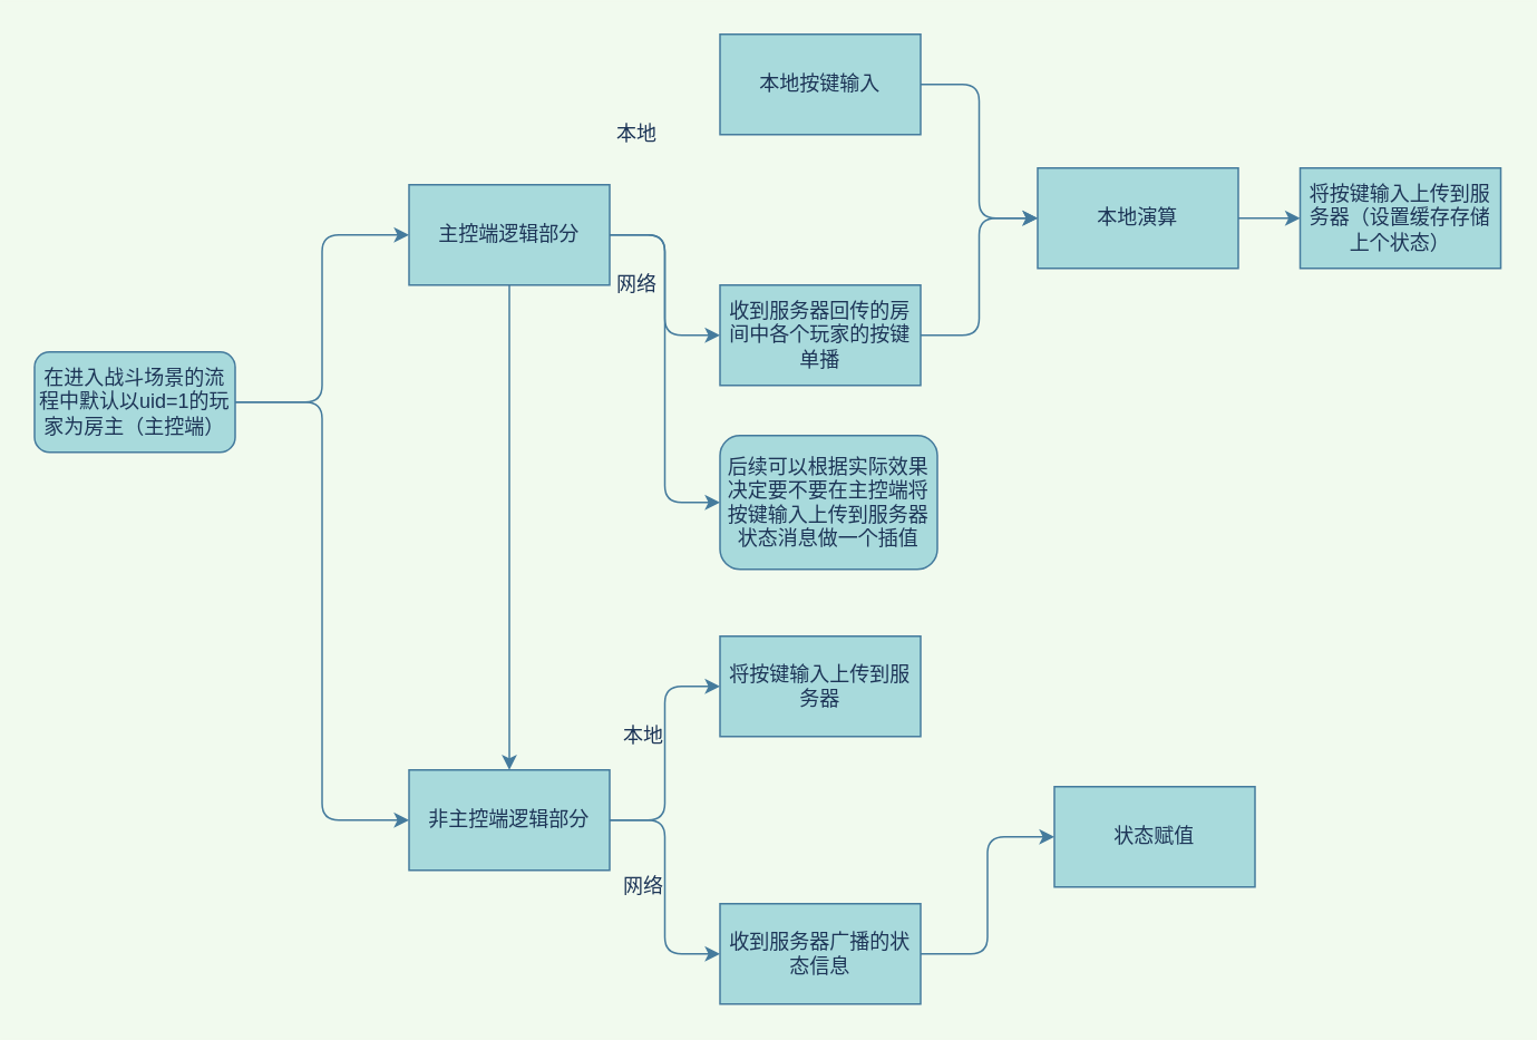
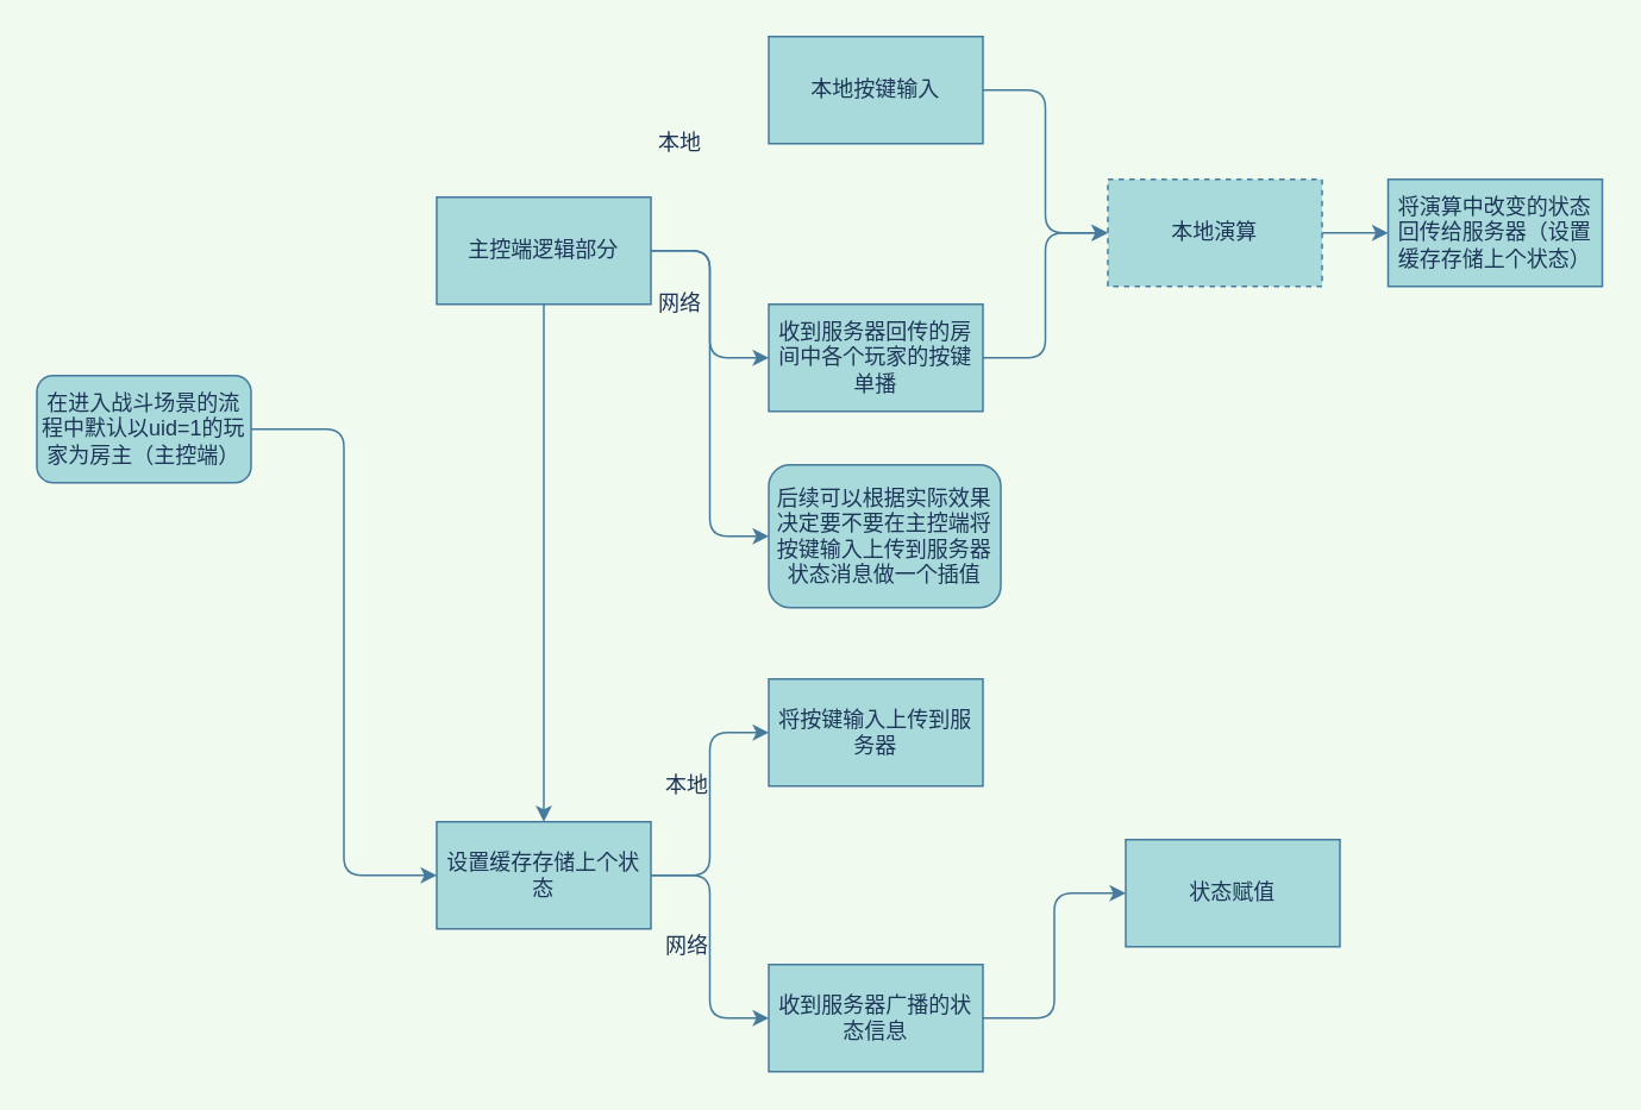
- <mxCell id="16" value="本地演算" style="rounded=0;whiteSpace=wrap;html=1;sketch=0;fontColor=#1D3557;strokeColor=#457B9D;fillColor=#A8DADC;" vertex="1" parent="1"><mxGeometry x="620" y="100" width="120" height="60" as="geometry" /></mxCell>
+ <mxCell id="16" value="本地演算" style="rounded=0;whiteSpace=wrap;html=1;sketch=0;fontColor=#1D3557;strokeColor=#457B9D;fillColor=#A8DADC;dashed=1;" vertex="1" parent="1"><mxGeometry x="620" y="100" width="120" height="60" as="geometry" /></mxCell>
- <mxCell id="26" value="将按键输入上传到服务器（设置缓存存储上个状态）" style="rounded=0;whiteSpace=wrap;html=1;sketch=0;fontColor=#1D3557;strokeColor=#457B9D;fillColor=#A8DADC;" vertex="1" parent="1"><mxGeometry x="777" y="100" width="120" height="60" as="geometry" /></mxCell>
+ <mxCell id="26" value="将演算中改变的状态回传给服务器（设置缓存存储上个状态）" style="rounded=0;whiteSpace=wrap;html=1;sketch=0;fontColor=#1D3557;strokeColor=#457B9D;fillColor=#A8DADC;" vertex="1" parent="1"><mxGeometry x="777" y="100" width="120" height="60" as="geometry" /></mxCell>
- <mxCell id="6" style="edgeStyle=orthogonalEdgeStyle;curved=0;rounded=1;sketch=0;orthogonalLoop=1;jettySize=auto;html=1;entryX=0;entryY=0.5;entryDx=0;entryDy=0;fontColor=#1D3557;strokeColor=#457B9D;fillColor=#A8DADC;" edge="1" parent="1" source="8" target="5"><mxGeometry relative="1" as="geometry" /></mxCell>
- <mxCell id="20" value="非主控端逻辑部分" style="rounded=0;whiteSpace=wrap;html=1;sketch=0;fontColor=#1D3557;strokeColor=#457B9D;fillColor=#A8DADC;" vertex="1" parent="1"><mxGeometry x="244" y="460" width="120" height="60" as="geometry" /></mxCell>
+ <mxCell id="20" value="设置缓存存储上个状态" style="rounded=0;whiteSpace=wrap;html=1;sketch=0;fontColor=#1D3557;strokeColor=#457B9D;fillColor=#A8DADC;" vertex="1" parent="1"><mxGeometry x="244" y="460" width="120" height="60" as="geometry" /></mxCell>
